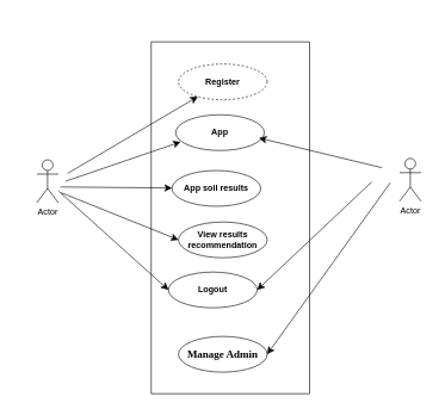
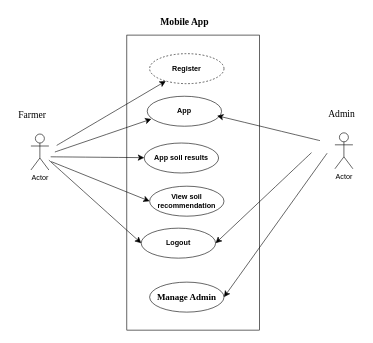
+ <mxCell id="8" value="&lt;font face=&quot;Times New Roman&quot;&gt;&lt;b&gt;Mobile App&lt;/b&gt;&lt;/font&gt;" style="text;html=1;align=center;verticalAlign=middle;resizable=0;points=[];autosize=1;strokeColor=none;fillColor=none;fontSize=16;" vertex="1" parent="1"><mxGeometry x="258" y="20" width="98" height="31" as="geometry" /></mxCell>
+ <mxCell id="10" value="&lt;font face=&quot;Times New Roman&quot;&gt;Farmer&lt;/font&gt;" style="text;html=1;align=center;verticalAlign=middle;resizable=0;points=[];autosize=1;strokeColor=none;fillColor=none;fontSize=16;" vertex="1" parent="1"><mxGeometry x="20.5" y="174.5" width="64" height="31" as="geometry" /></mxCell>
+ <mxCell id="11" value="&lt;font face=&quot;Times New Roman&quot;&gt;Admin&lt;/font&gt;" style="text;html=1;align=center;verticalAlign=middle;resizable=0;points=[];autosize=1;strokeColor=none;fillColor=none;fontSize=16;" vertex="1" parent="1"><mxGeometry x="537.5" y="173.5" width="62" height="31" as="geometry" /></mxCell>
- <mxCell id="18" value="&lt;b&gt;View results recommendation&lt;/b&gt;" style="ellipse;whiteSpace=wrap;html=1;" vertex="1" parent="1"><mxGeometry x="249" y="310" width="124" height="50" as="geometry" /></mxCell>
+ <mxCell id="18" value="&lt;b&gt;View soil recommendation&lt;/b&gt;" style="ellipse;whiteSpace=wrap;html=1;" vertex="1" parent="1"><mxGeometry x="249" y="310" width="124" height="50" as="geometry" /></mxCell>
